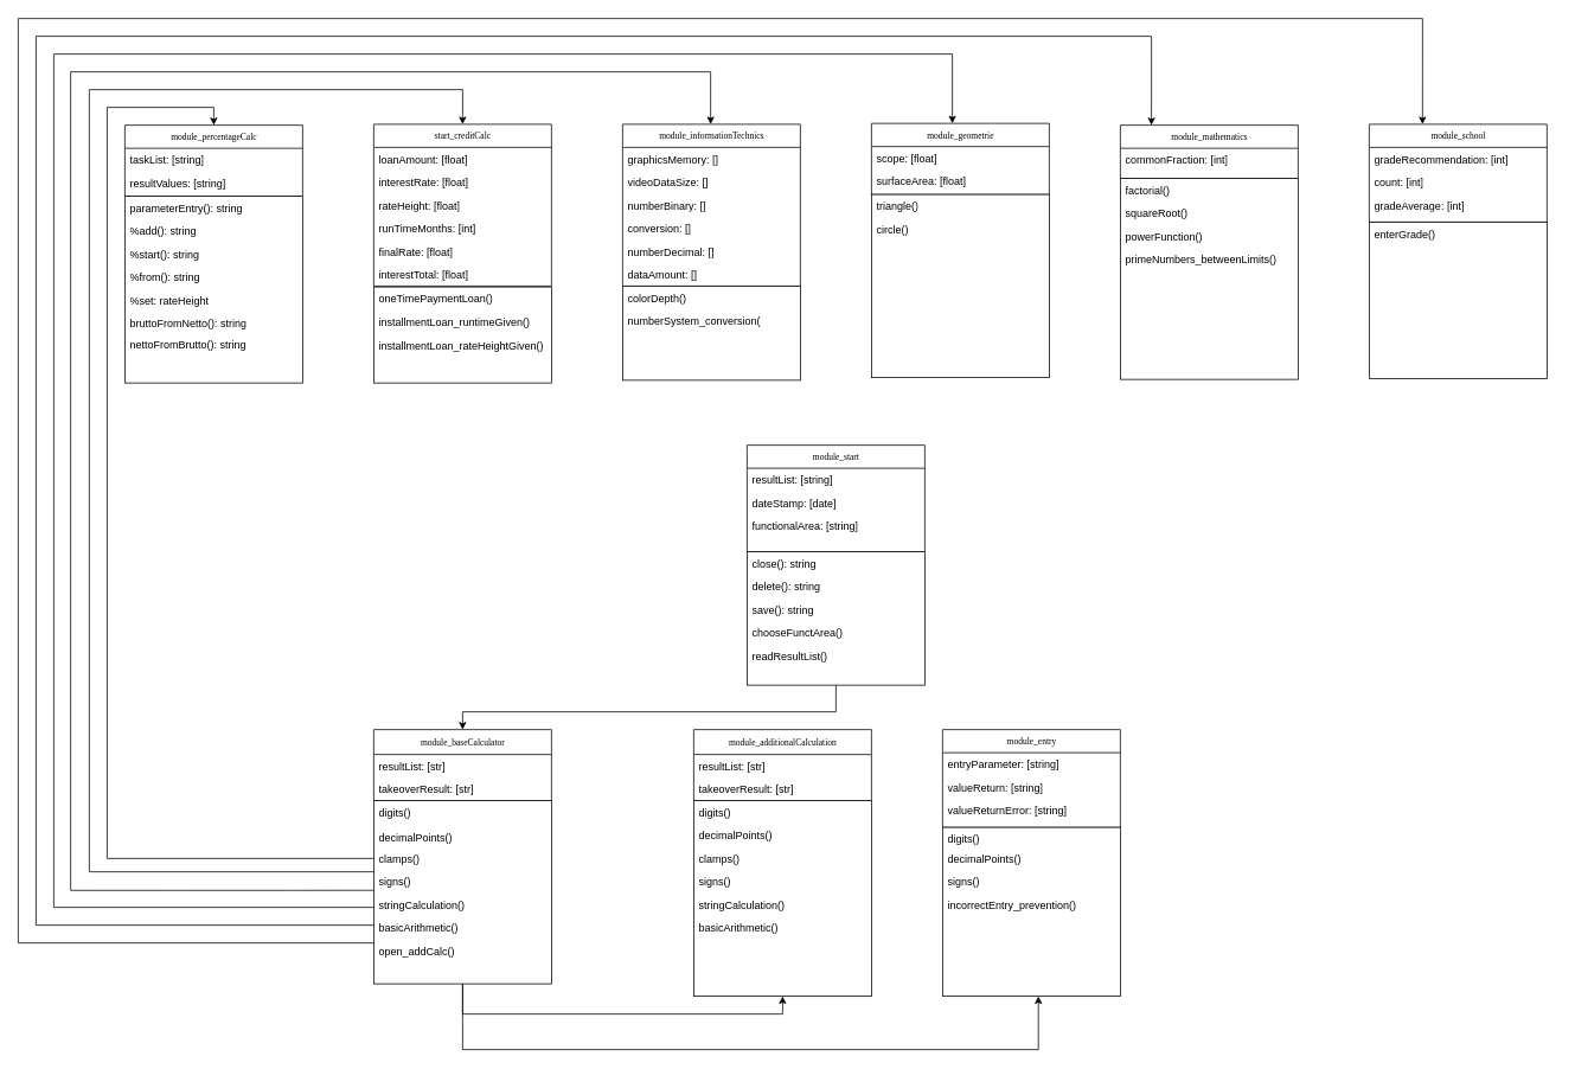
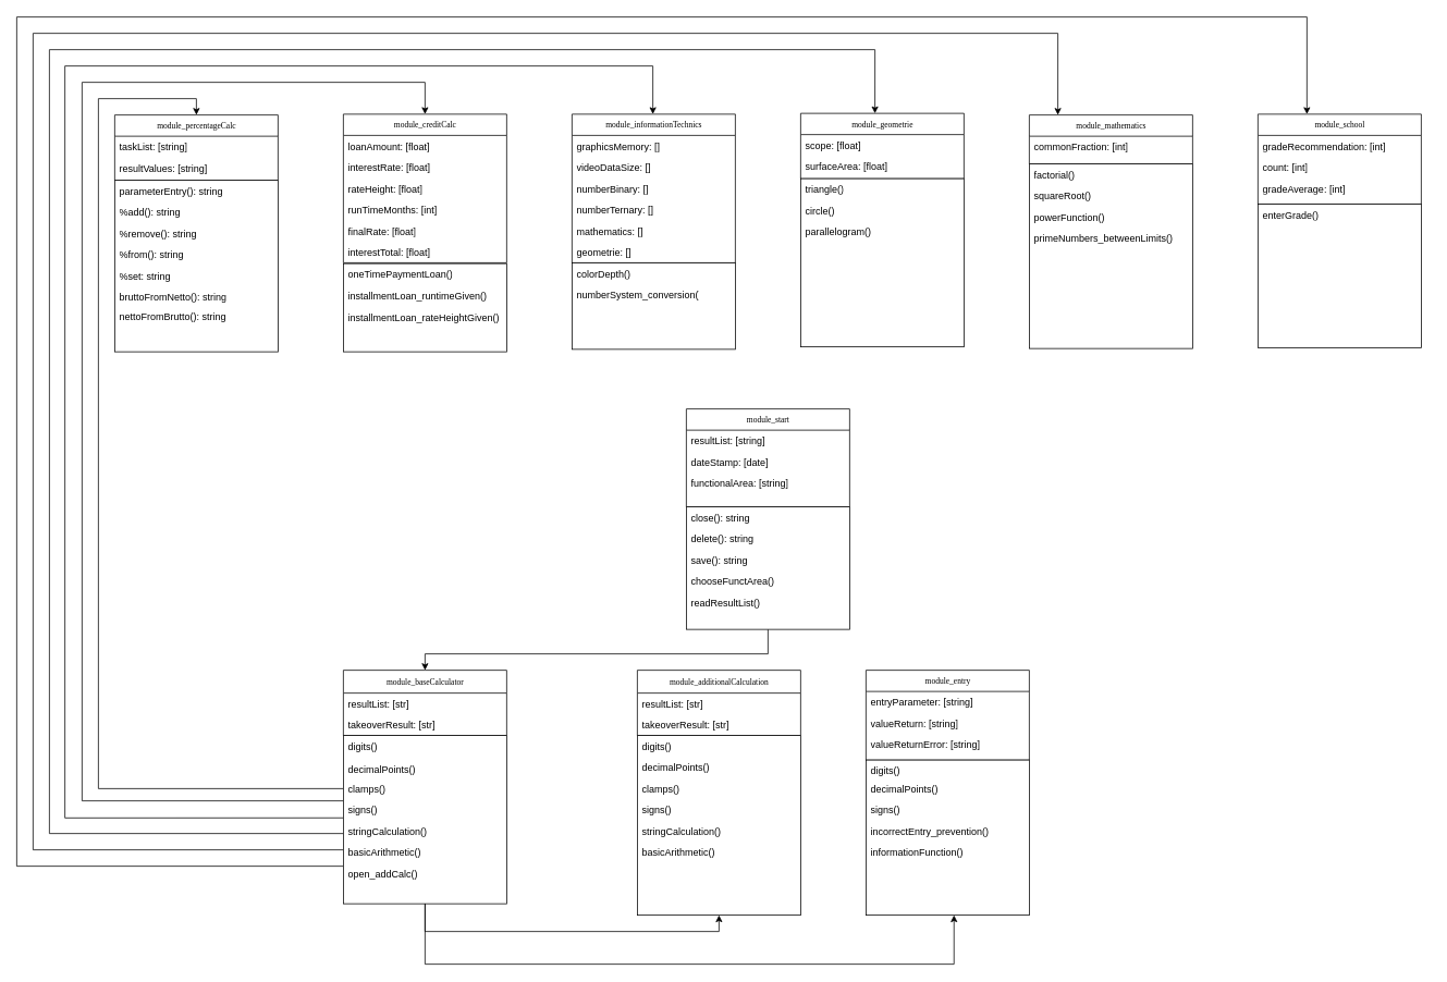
- <mxCell id="11" value="start_creditCalc" style="swimlane;html=1;fontStyle=0;childLayout=stackLayout;horizontal=1;startSize=26;fillColor=none;horizontalStack=0;resizeParent=1;resizeLast=0;collapsible=1;marginBottom=0;swimlaneFillColor=#ffffff;rounded=0;shadow=0;comic=0;labelBackgroundColor=none;strokeWidth=1;fontFamily=Verdana;fontSize=10;align=center;" parent="1" vertex="1"><mxGeometry x="420" y="139" width="200" height="182" as="geometry"><mxRectangle x="400" y="10" width="130" height="90" as="alternateBounds" /></mxGeometry></mxCell>
+ <mxCell id="11" value="module_creditCalc" style="swimlane;html=1;fontStyle=0;childLayout=stackLayout;horizontal=1;startSize=26;fillColor=none;horizontalStack=0;resizeParent=1;resizeLast=0;collapsible=1;marginBottom=0;swimlaneFillColor=#ffffff;rounded=0;shadow=0;comic=0;labelBackgroundColor=none;strokeWidth=1;fontFamily=Verdana;fontSize=10;align=center;" parent="1" vertex="1"><mxGeometry x="420" y="139" width="200" height="182" as="geometry"><mxRectangle x="400" y="10" width="130" height="90" as="alternateBounds" /></mxGeometry></mxCell>
- <mxCell id="35" value="conversion: []" style="text;html=1;strokeColor=none;fillColor=none;align=left;verticalAlign=top;spacingLeft=4;spacingRight=4;whiteSpace=wrap;overflow=hidden;rotatable=0;points=[[0,0.5],[1,0.5]];portConstraint=eastwest;" parent="31" vertex="1"><mxGeometry y="104" width="200" height="26" as="geometry" /></mxCell>
+ <mxCell id="35" value="numberTernary: []" style="text;html=1;strokeColor=none;fillColor=none;align=left;verticalAlign=top;spacingLeft=4;spacingRight=4;whiteSpace=wrap;overflow=hidden;rotatable=0;points=[[0,0.5],[1,0.5]];portConstraint=eastwest;" parent="31" vertex="1"><mxGeometry y="104" width="200" height="26" as="geometry" /></mxCell>
- <mxCell id="36" value="numberDecimal: []" style="text;html=1;strokeColor=none;fillColor=none;align=left;verticalAlign=top;spacingLeft=4;spacingRight=4;whiteSpace=wrap;overflow=hidden;rotatable=0;points=[[0,0.5],[1,0.5]];portConstraint=eastwest;" parent="31" vertex="1"><mxGeometry y="130" width="200" height="26" as="geometry" /></mxCell>
+ <mxCell id="36" value="mathematics: []" style="text;html=1;strokeColor=none;fillColor=none;align=left;verticalAlign=top;spacingLeft=4;spacingRight=4;whiteSpace=wrap;overflow=hidden;rotatable=0;points=[[0,0.5],[1,0.5]];portConstraint=eastwest;" parent="31" vertex="1"><mxGeometry y="130" width="200" height="26" as="geometry" /></mxCell>
+ <mxCell id="67" value="parallelogram()" style="text;html=1;strokeColor=none;fillColor=none;align=left;verticalAlign=top;spacingLeft=4;spacingRight=4;whiteSpace=wrap;overflow=hidden;rotatable=0;points=[[0,0.5],[1,0.5]];portConstraint=eastwest;" parent="1" vertex="1"><mxGeometry x="980" y="270" width="160" height="26" as="geometry" /></mxCell>
- <mxCell id="55" value="%start(): string" style="text;html=1;strokeColor=none;fillColor=none;align=left;verticalAlign=top;spacingLeft=4;spacingRight=4;whiteSpace=wrap;overflow=hidden;rotatable=0;points=[[0,0.5],[1,0.5]];portConstraint=eastwest;" parent="1" vertex="1"><mxGeometry x="140" y="272" width="160" height="26" as="geometry" /></mxCell>
+ <mxCell id="55" value="%remove(): string" style="text;html=1;strokeColor=none;fillColor=none;align=left;verticalAlign=top;spacingLeft=4;spacingRight=4;whiteSpace=wrap;overflow=hidden;rotatable=0;points=[[0,0.5],[1,0.5]];portConstraint=eastwest;" parent="1" vertex="1"><mxGeometry x="140" y="272" width="160" height="26" as="geometry" /></mxCell>
- <mxCell id="37" value="dataAmount: []" style="text;html=1;strokeColor=none;fillColor=none;align=left;verticalAlign=top;spacingLeft=4;spacingRight=4;whiteSpace=wrap;overflow=hidden;rotatable=0;points=[[0,0.5],[1,0.5]];portConstraint=eastwest;" parent="31" vertex="1"><mxGeometry y="156" width="200" height="26" as="geometry" /></mxCell>
+ <mxCell id="37" value="geometrie: []" style="text;html=1;strokeColor=none;fillColor=none;align=left;verticalAlign=top;spacingLeft=4;spacingRight=4;whiteSpace=wrap;overflow=hidden;rotatable=0;points=[[0,0.5],[1,0.5]];portConstraint=eastwest;" parent="31" vertex="1"><mxGeometry y="156" width="200" height="26" as="geometry" /></mxCell>
- <mxCell id="57" value="%set: rateHeight" style="text;html=1;strokeColor=none;fillColor=none;align=left;verticalAlign=top;spacingLeft=4;spacingRight=4;whiteSpace=wrap;overflow=hidden;rotatable=0;points=[[0,0.5],[1,0.5]];portConstraint=eastwest;" parent="1" vertex="1"><mxGeometry x="140" y="324" width="160" height="26" as="geometry" /></mxCell>
+ <mxCell id="57" value="%set: string" style="text;html=1;strokeColor=none;fillColor=none;align=left;verticalAlign=top;spacingLeft=4;spacingRight=4;whiteSpace=wrap;overflow=hidden;rotatable=0;points=[[0,0.5],[1,0.5]];portConstraint=eastwest;" parent="1" vertex="1"><mxGeometry x="140" y="324" width="160" height="26" as="geometry" /></mxCell>
+ <mxCell id="91" value="informationFunction()" style="text;html=1;strokeColor=none;fillColor=none;align=left;verticalAlign=top;spacingLeft=4;spacingRight=4;whiteSpace=wrap;overflow=hidden;rotatable=0;points=[[0,0.5],[1,0.5]];portConstraint=eastwest;" parent="1" vertex="1"><mxGeometry x="1060" y="1030" width="160" height="26" as="geometry" /></mxCell>
